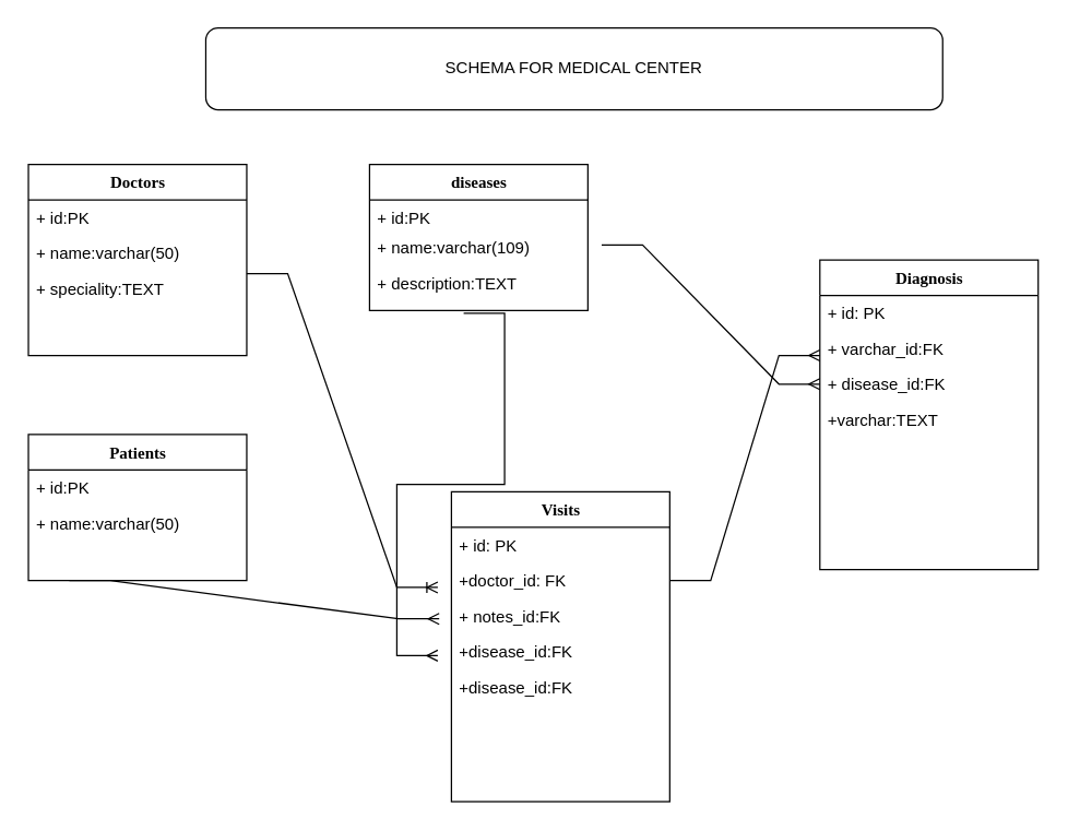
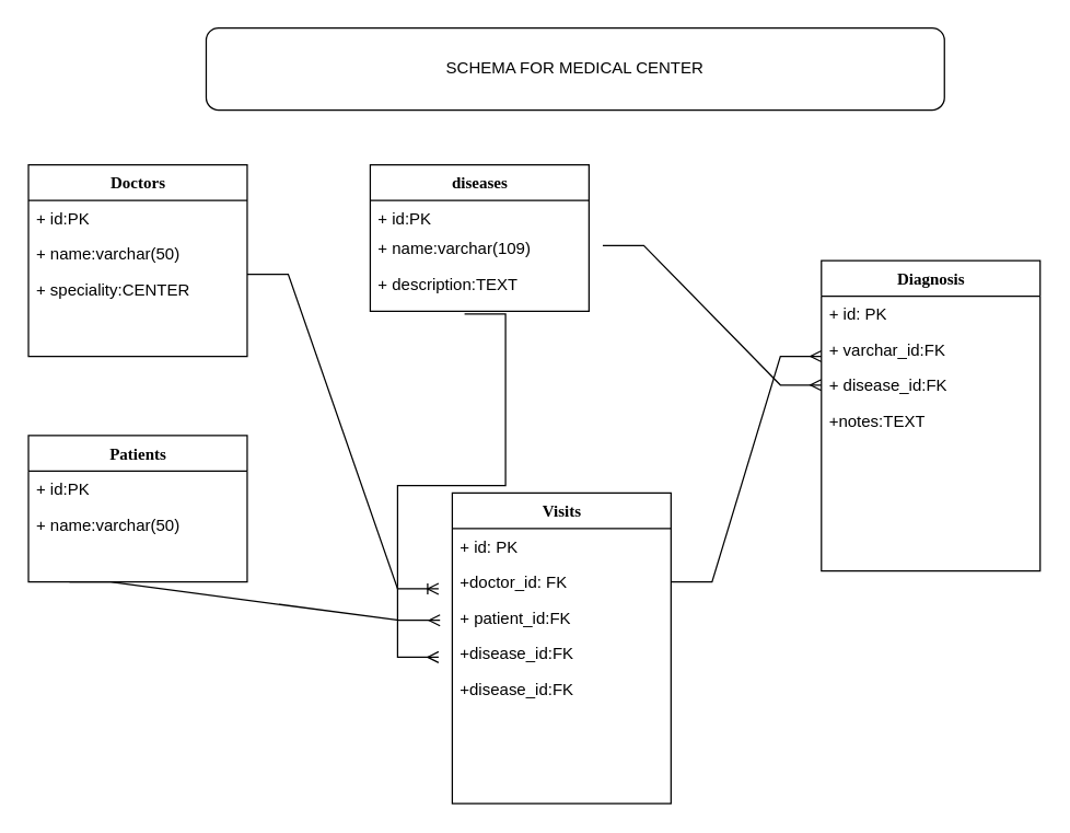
- <mxCell id="5" value="+ speciality:TEXT" style="text;html=1;strokeColor=none;fillColor=none;align=left;verticalAlign=top;spacingLeft=4;spacingRight=4;whiteSpace=wrap;overflow=hidden;rotatable=0;points=[[0,0.5],[1,0.5]];portConstraint=eastwest;" parent="2" vertex="1"><mxGeometry y="78" width="160" height="26" as="geometry" /></mxCell>
+ <mxCell id="5" value="+ speciality:CENTER" style="text;html=1;strokeColor=none;fillColor=none;align=left;verticalAlign=top;spacingLeft=4;spacingRight=4;whiteSpace=wrap;overflow=hidden;rotatable=0;points=[[0,0.5],[1,0.5]];portConstraint=eastwest;" parent="2" vertex="1"><mxGeometry y="78" width="160" height="26" as="geometry" /></mxCell>
- <mxCell id="26" value="+varchar:TEXT" style="text;html=1;strokeColor=none;fillColor=none;align=left;verticalAlign=top;spacingLeft=4;spacingRight=4;whiteSpace=wrap;overflow=hidden;rotatable=0;points=[[0,0.5],[1,0.5]];portConstraint=eastwest;" vertex="1" parent="22"><mxGeometry y="104" width="160" height="26" as="geometry" /></mxCell>
+ <mxCell id="26" value="+notes:TEXT" style="text;html=1;strokeColor=none;fillColor=none;align=left;verticalAlign=top;spacingLeft=4;spacingRight=4;whiteSpace=wrap;overflow=hidden;rotatable=0;points=[[0,0.5],[1,0.5]];portConstraint=eastwest;" vertex="1" parent="22"><mxGeometry y="104" width="160" height="26" as="geometry" /></mxCell>
- <mxCell id="14" value="+ notes_id:FK" style="text;html=1;strokeColor=none;fillColor=none;align=left;verticalAlign=top;spacingLeft=4;spacingRight=4;whiteSpace=wrap;overflow=hidden;rotatable=0;points=[[0,0.5],[1,0.5]];portConstraint=eastwest;" parent="11" vertex="1"><mxGeometry y="78" width="160" height="26" as="geometry" /></mxCell>
+ <mxCell id="14" value="+ patient_id:FK" style="text;html=1;strokeColor=none;fillColor=none;align=left;verticalAlign=top;spacingLeft=4;spacingRight=4;whiteSpace=wrap;overflow=hidden;rotatable=0;points=[[0,0.5],[1,0.5]];portConstraint=eastwest;" parent="11" vertex="1"><mxGeometry y="78" width="160" height="26" as="geometry" /></mxCell>
